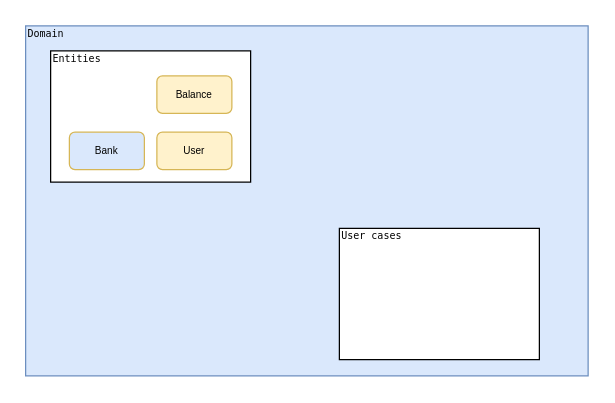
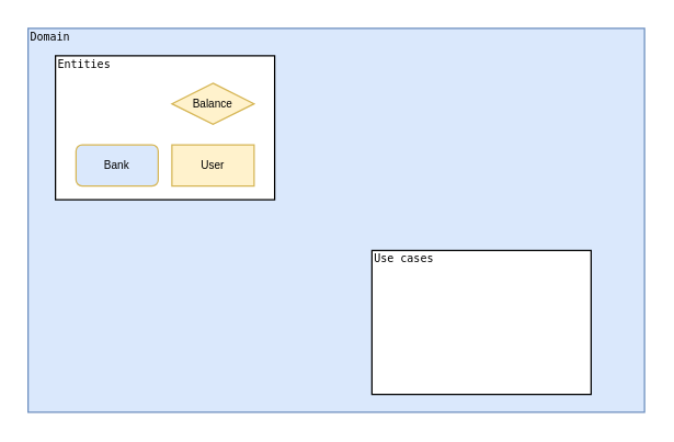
- <mxCell id="5" value="Balance" style="rounded=1;whiteSpace=wrap;html=1;fontSize=8;fillColor=#fff2cc;strokeColor=#d6b656;" vertex="1" parent="1"><mxGeometry x="125" y="60" width="60" height="30" as="geometry" /></mxCell>
+ <mxCell id="5" value="Balance" style="rhombus;whiteSpace=wrap;html=1;fontSize=8;fillColor=#fff2cc;strokeColor=#d6b656;" vertex="1" parent="1"><mxGeometry x="125" y="60" width="60" height="30" as="geometry" /></mxCell>
- <mxCell id="7" value="User" style="rounded=1;whiteSpace=wrap;html=1;fontSize=8;fillColor=#fff2cc;strokeColor=#d6b656;" vertex="1" parent="1"><mxGeometry x="125" y="105" width="60" height="30" as="geometry" /></mxCell>
+ <mxCell id="7" value="User" style="whiteSpace=wrap;html=1;fontSize=8;fillColor=#fff2cc;strokeColor=#d6b656;rounded=0;" vertex="1" parent="1"><mxGeometry x="125" y="105" width="60" height="30" as="geometry" /></mxCell>
- <mxCell id="10" value="&lt;pre&gt;&lt;span style=&quot;font-size: 8px;&quot;&gt;User cases&lt;/span&gt;&lt;/pre&gt;" style="text;html=1;strokeColor=none;fillColor=none;align=left;verticalAlign=middle;whiteSpace=wrap;rounded=0;fontSize=11;" vertex="1" parent="1"><mxGeometry x="271" y="182" width="160" height="10" as="geometry" /></mxCell>
+ <mxCell id="10" value="&lt;pre&gt;&lt;span style=&quot;font-size: 8px;&quot;&gt;Use cases&lt;/span&gt;&lt;/pre&gt;" style="text;html=1;strokeColor=none;fillColor=none;align=left;verticalAlign=middle;whiteSpace=wrap;rounded=0;fontSize=11;" vertex="1" parent="1"><mxGeometry x="271" y="182" width="160" height="10" as="geometry" /></mxCell>
